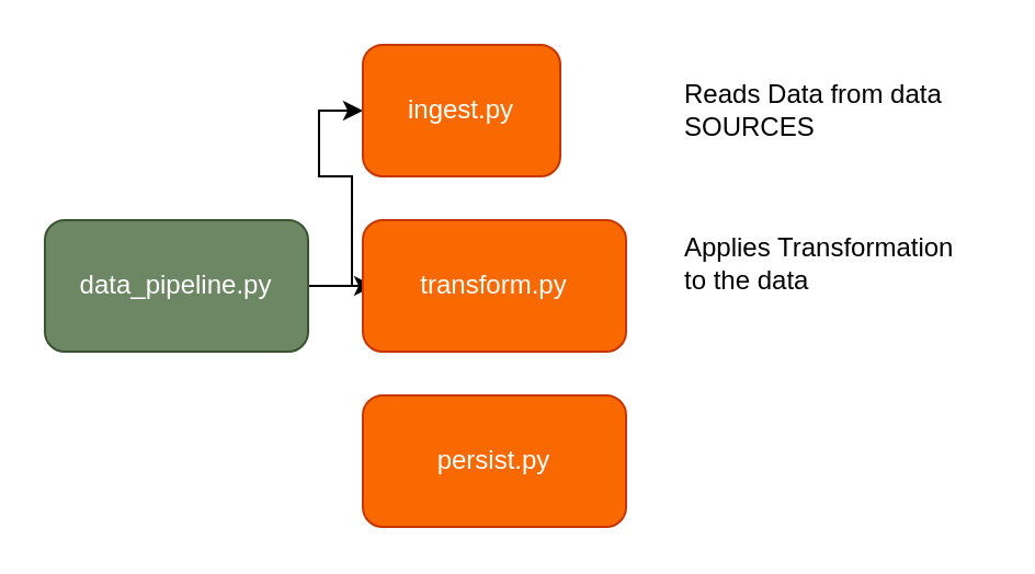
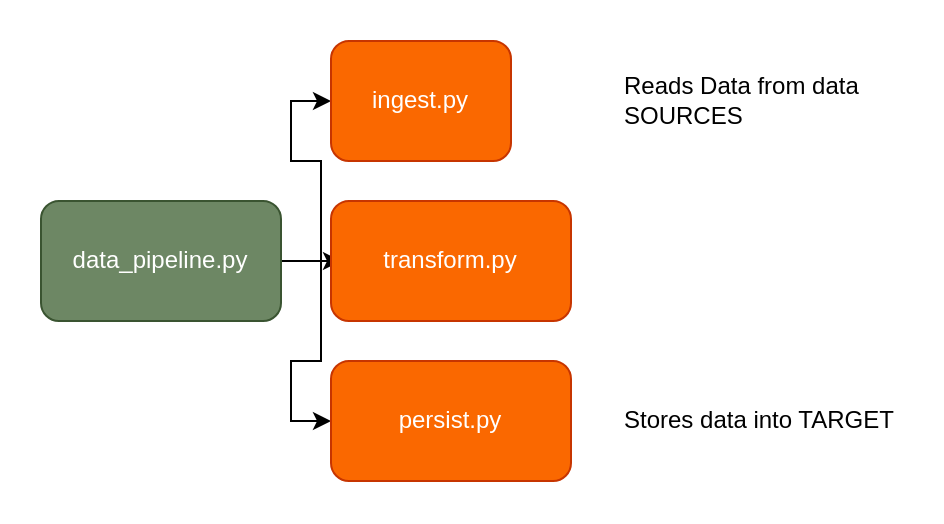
- <mxCell id="10" value="Applies Transformation&lt;br&gt;to the data" style="text;html=1;strokeColor=none;fillColor=none;align=left;verticalAlign=middle;whiteSpace=wrap;rounded=0;" vertex="1" parent="1"><mxGeometry x="310" y="110" width="140" height="20" as="geometry" /></mxCell>
+ <mxCell id="4" style="edgeStyle=orthogonalEdgeStyle;rounded=0;orthogonalLoop=1;jettySize=auto;html=1;entryX=0;entryY=0.5;entryDx=0;entryDy=0;fontColor=#FFFFFF;" edge="1" parent="1" source="5" target="8"><mxGeometry relative="1" as="geometry" /></mxCell>
+ <mxCell id="11" value="Stores data into TARGET" style="text;html=1;strokeColor=none;fillColor=none;align=left;verticalAlign=middle;whiteSpace=wrap;rounded=0;" vertex="1" parent="1"><mxGeometry x="310" y="200" width="140" height="20" as="geometry" /></mxCell>
